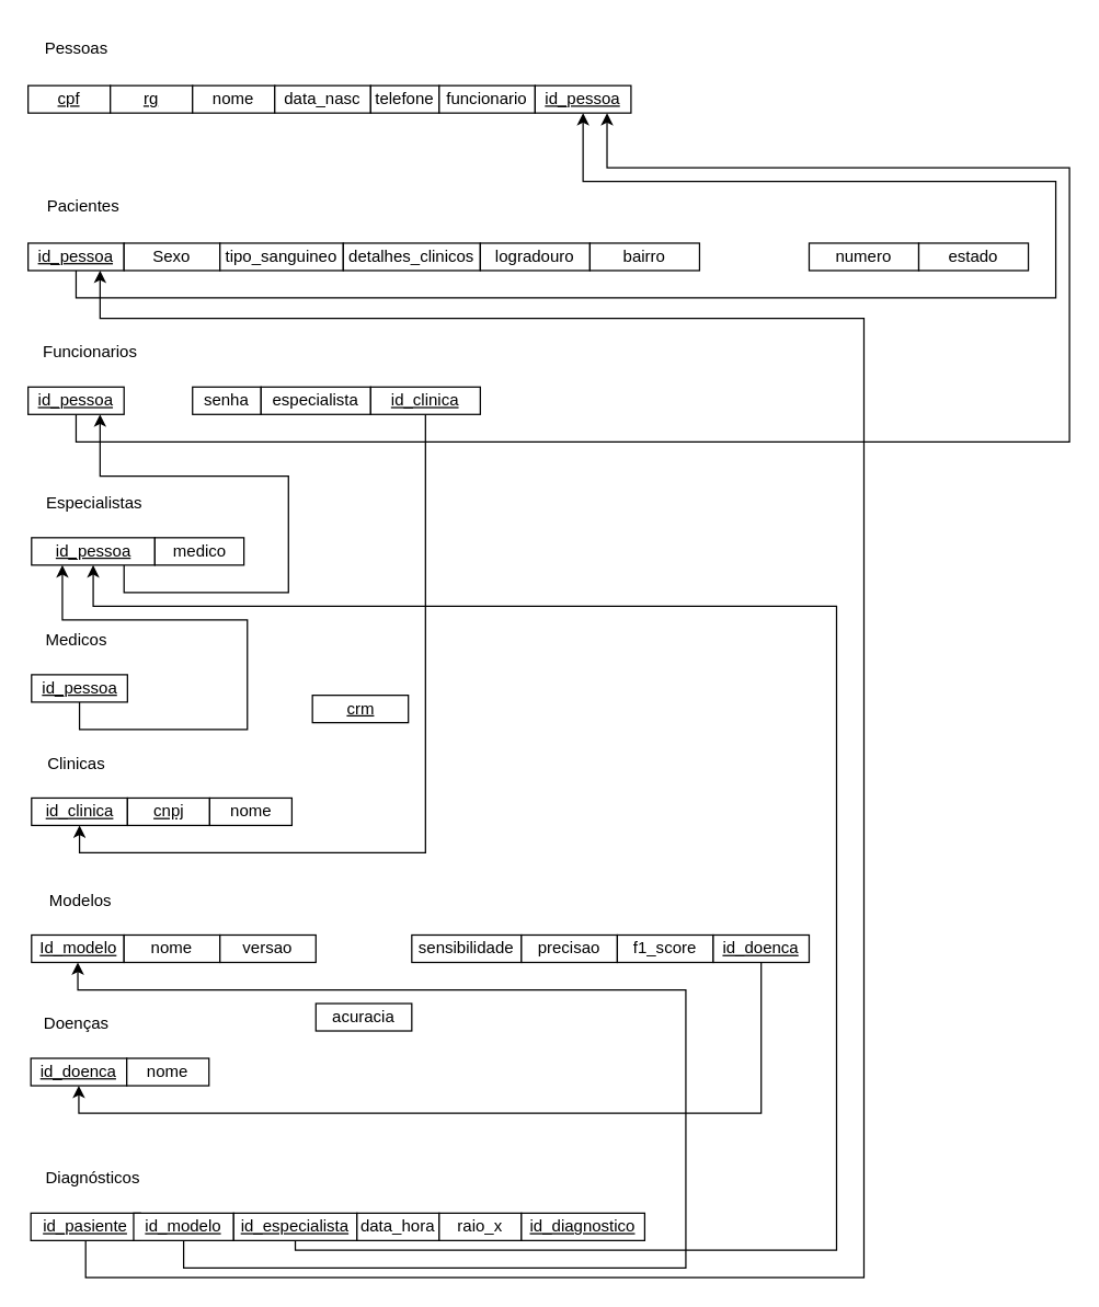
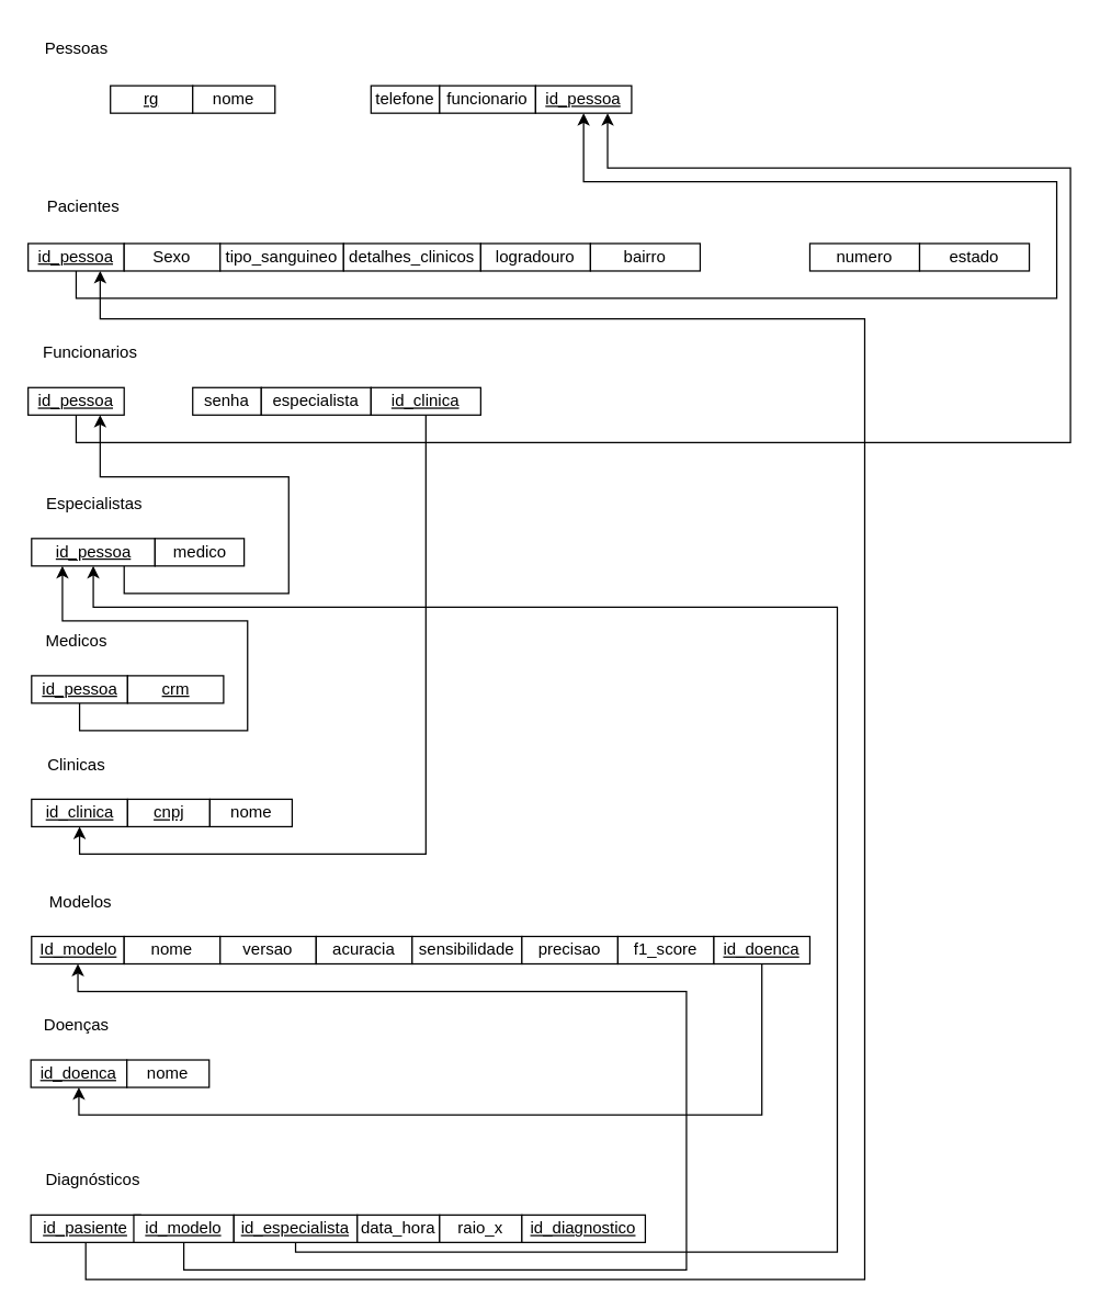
- <mxCell id="30" value="&lt;u&gt;cpf&lt;/u&gt;" style="whiteSpace=wrap;html=1;" vertex="1" parent="1"><mxGeometry x="20" y="62" width="60" height="20" as="geometry" /></mxCell>
- <mxCell id="33" value="data_nasc" style="whiteSpace=wrap;html=1;" vertex="1" parent="1"><mxGeometry x="200" y="62" width="70" height="20" as="geometry" /></mxCell>
- <mxCell id="12" value="&lt;u&gt;crm&lt;/u&gt;" style="whiteSpace=wrap;html=1;" vertex="1" parent="1"><mxGeometry x="227.5" y="507" width="70" height="20" as="geometry" /></mxCell>
+ <mxCell id="12" value="&lt;u&gt;crm&lt;/u&gt;" style="whiteSpace=wrap;html=1;" vertex="1" parent="1"><mxGeometry x="92.5" y="492" width="70" height="20" as="geometry" /></mxCell>
- <mxCell id="52" value="&lt;span&gt;acuracia&lt;/span&gt;" style="whiteSpace=wrap;html=1;fontStyle=0" vertex="1" parent="1"><mxGeometry x="230" y="732" width="70" height="20" as="geometry" /></mxCell>
+ <mxCell id="52" value="&lt;span&gt;acuracia&lt;/span&gt;" style="whiteSpace=wrap;html=1;fontStyle=0" vertex="1" parent="1"><mxGeometry x="230" y="682" width="70" height="20" as="geometry" /></mxCell>
